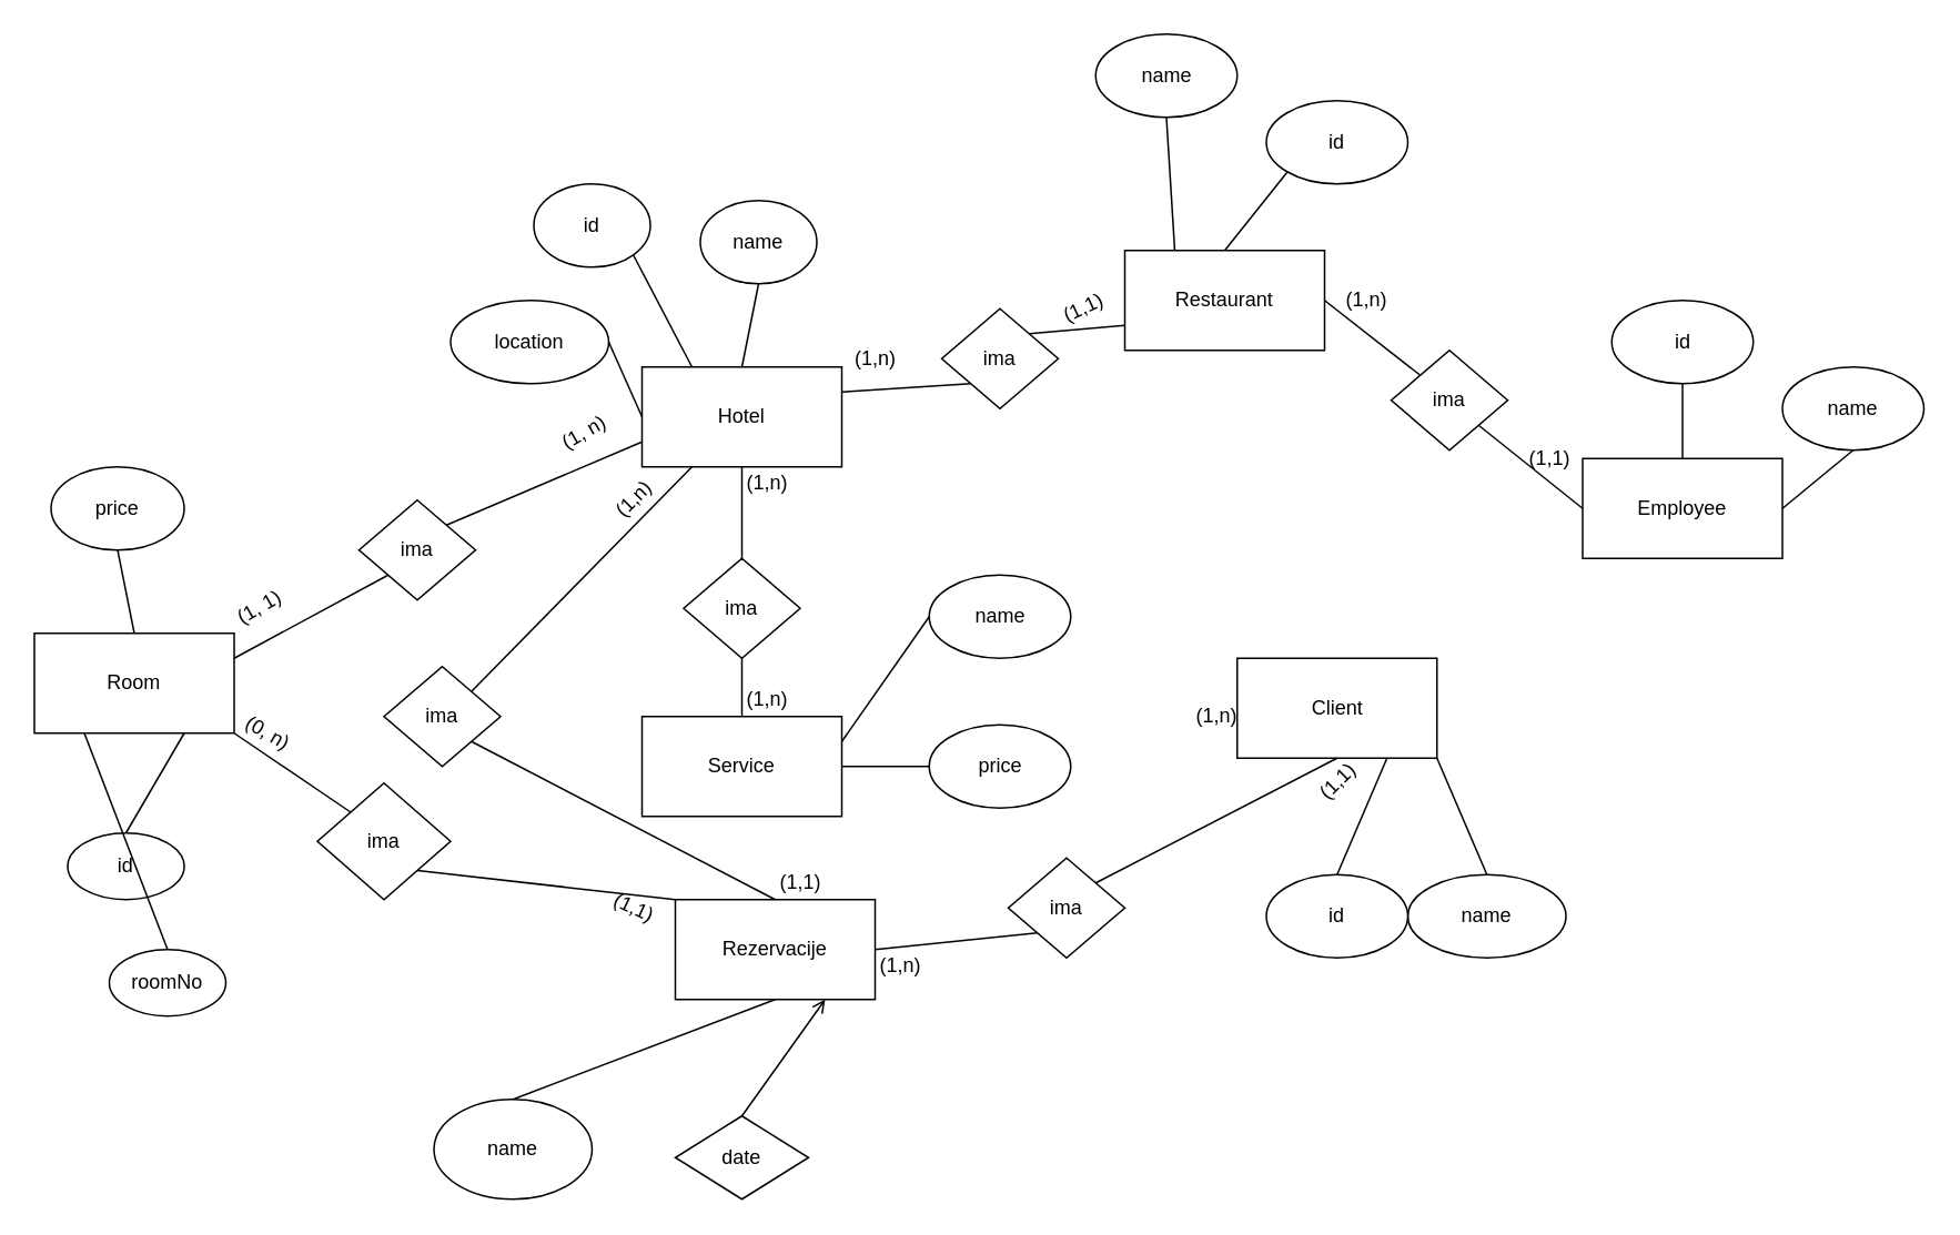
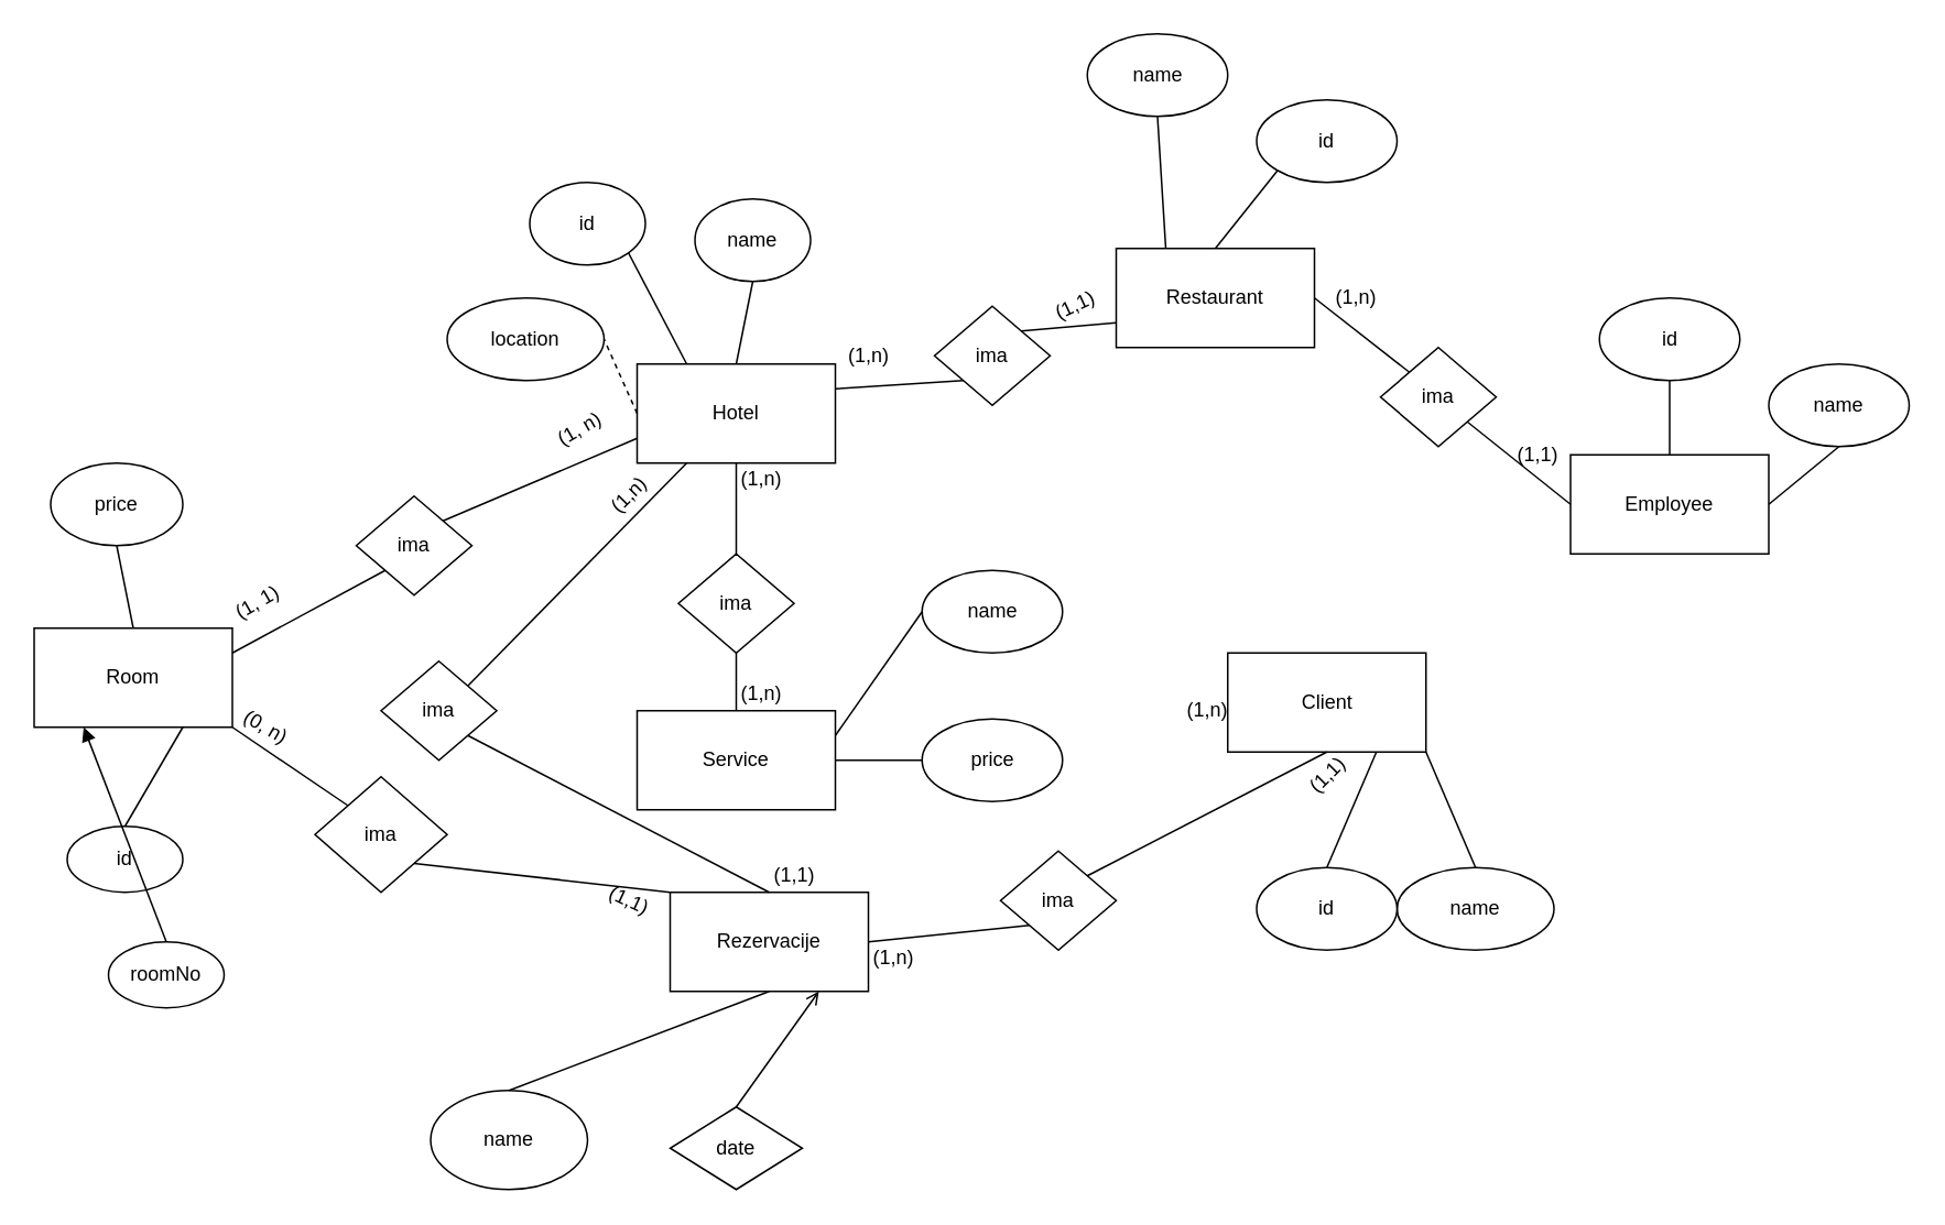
- <mxCell id="10" value="" style="endArrow=none;html=1;rounded=0;entryX=1;entryY=0.5;entryDx=0;entryDy=0;exitX=0;exitY=0.5;exitDx=0;exitDy=0;" parent="1" source="2" target="8" edge="1"><mxGeometry width="50" height="50" relative="1" as="geometry"><mxPoint x="200" y="510" as="sourcePoint" /><mxPoint x="250" y="460" as="targetPoint" /></mxGeometry></mxCell>
+ <mxCell id="10" value="" style="endArrow=none;html=1;rounded=0;entryX=1;entryY=0.5;entryDx=0;entryDy=0;exitX=0;exitY=0.5;exitDx=0;exitDy=0;dashed=1;" parent="1" source="2" target="8" edge="1"><mxGeometry width="50" height="50" relative="1" as="geometry"><mxPoint x="200" y="510" as="sourcePoint" /><mxPoint x="250" y="460" as="targetPoint" /></mxGeometry></mxCell>
- <mxCell id="19" value="" style="endArrow=none;html=1;rounded=0;entryX=0.25;entryY=1;entryDx=0;entryDy=0;exitX=0.5;exitY=0;exitDx=0;exitDy=0;" parent="1" source="17" target="5" edge="1"><mxGeometry width="50" height="50" relative="1" as="geometry"><mxPoint x="230" y="470" as="sourcePoint" /><mxPoint x="280" y="420" as="targetPoint" /></mxGeometry></mxCell>
+ <mxCell id="19" value="" style="endArrow=block;html=1;rounded=0;entryX=0.25;entryY=1;entryDx=0;entryDy=0;exitX=0.5;exitY=0;exitDx=0;exitDy=0;" parent="1" source="17" target="5" edge="1"><mxGeometry width="50" height="50" relative="1" as="geometry"><mxPoint x="230" y="470" as="sourcePoint" /><mxPoint x="280" y="420" as="targetPoint" /></mxGeometry></mxCell>
